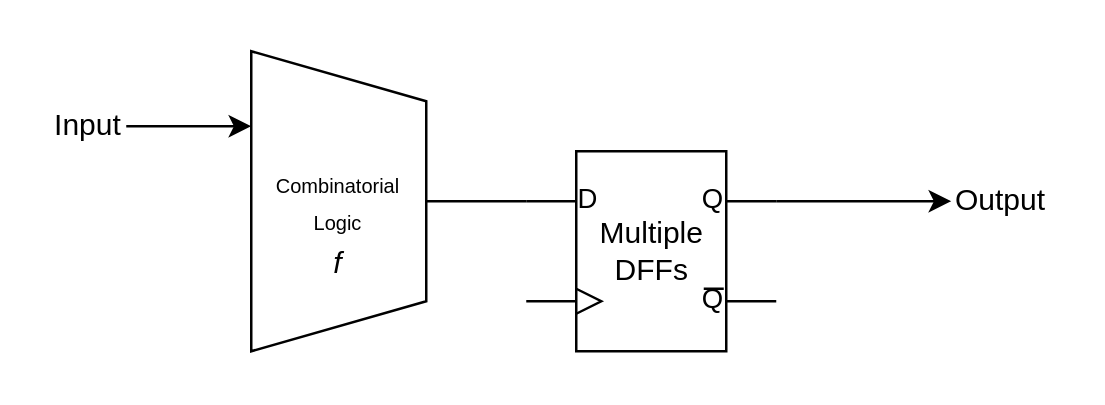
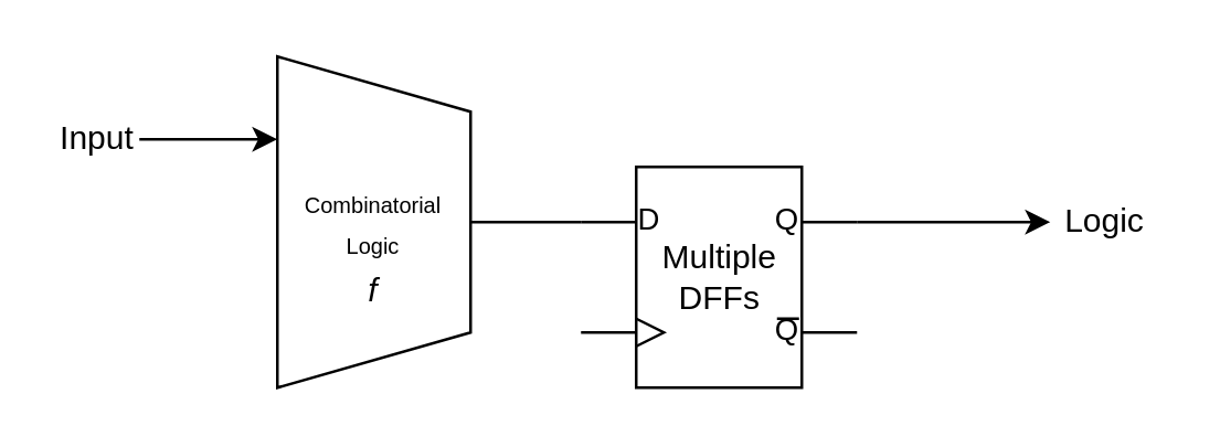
- <mxCell id="8" value="Output" style="text;strokeColor=none;align=center;fillColor=none;html=1;verticalAlign=middle;whiteSpace=wrap;rounded=0;" vertex="1" parent="1"><mxGeometry x="380" y="70" width="40" height="20" as="geometry" /></mxCell>
+ <mxCell id="8" value="Logic" style="text;strokeColor=none;align=center;fillColor=none;html=1;verticalAlign=middle;whiteSpace=wrap;rounded=0;" vertex="1" parent="1"><mxGeometry x="380" y="70" width="40" height="20" as="geometry" /></mxCell>
